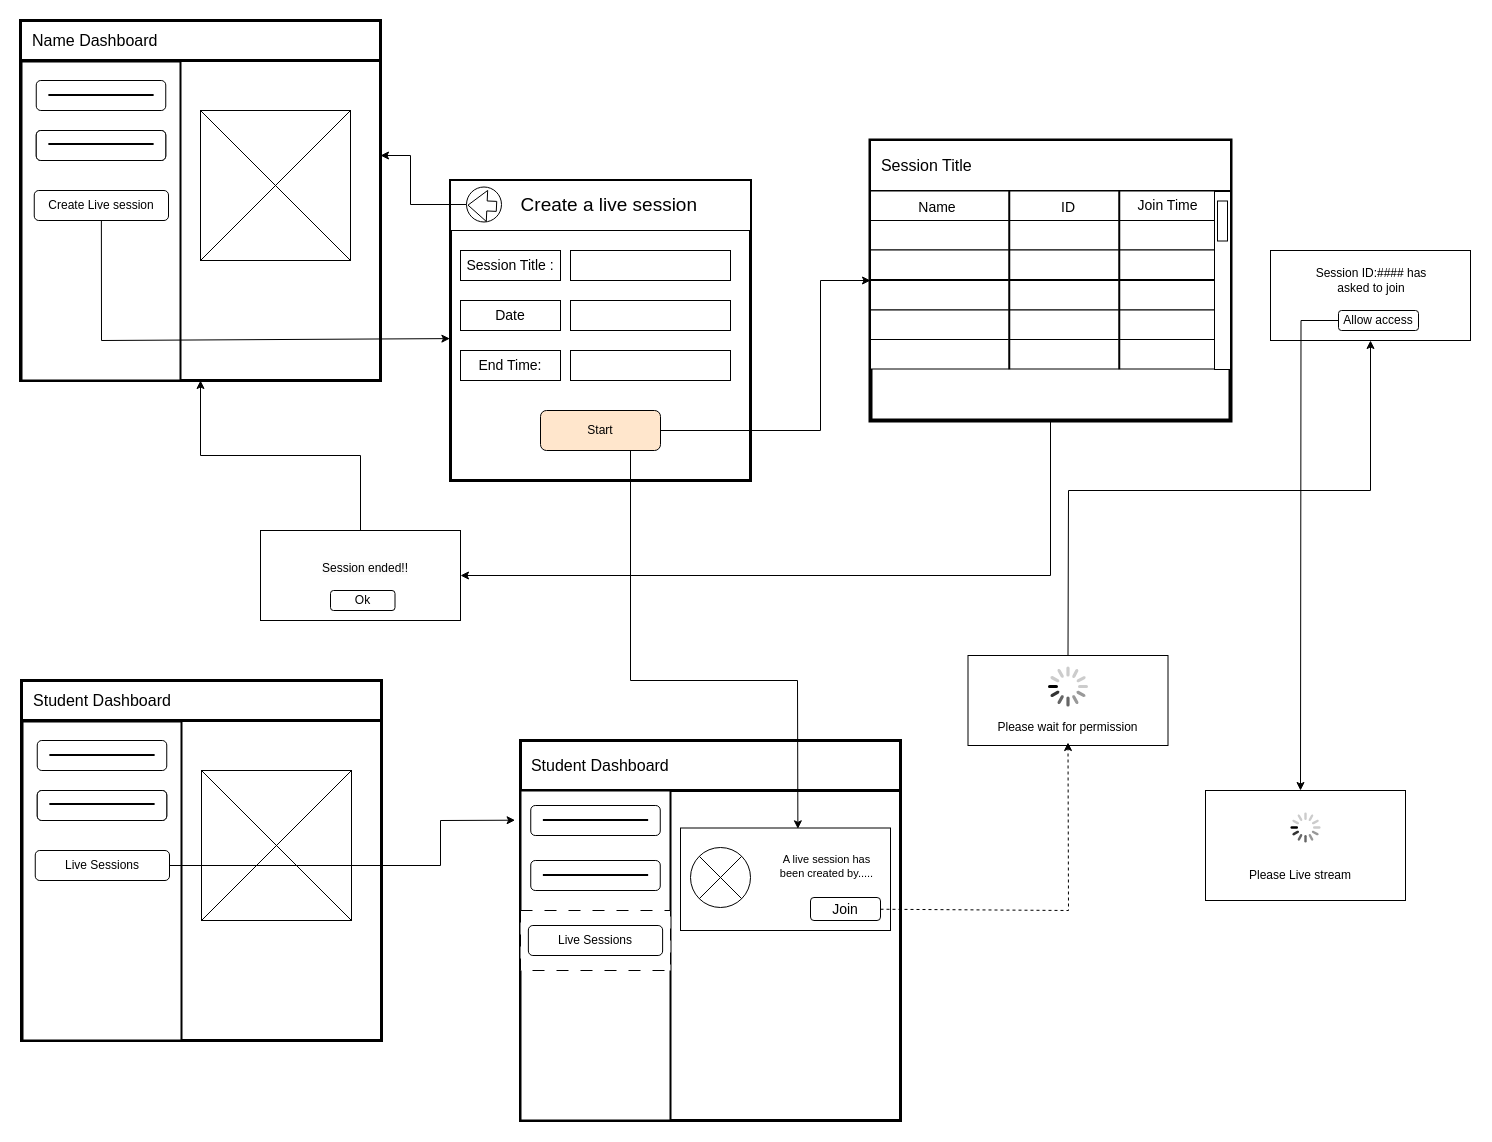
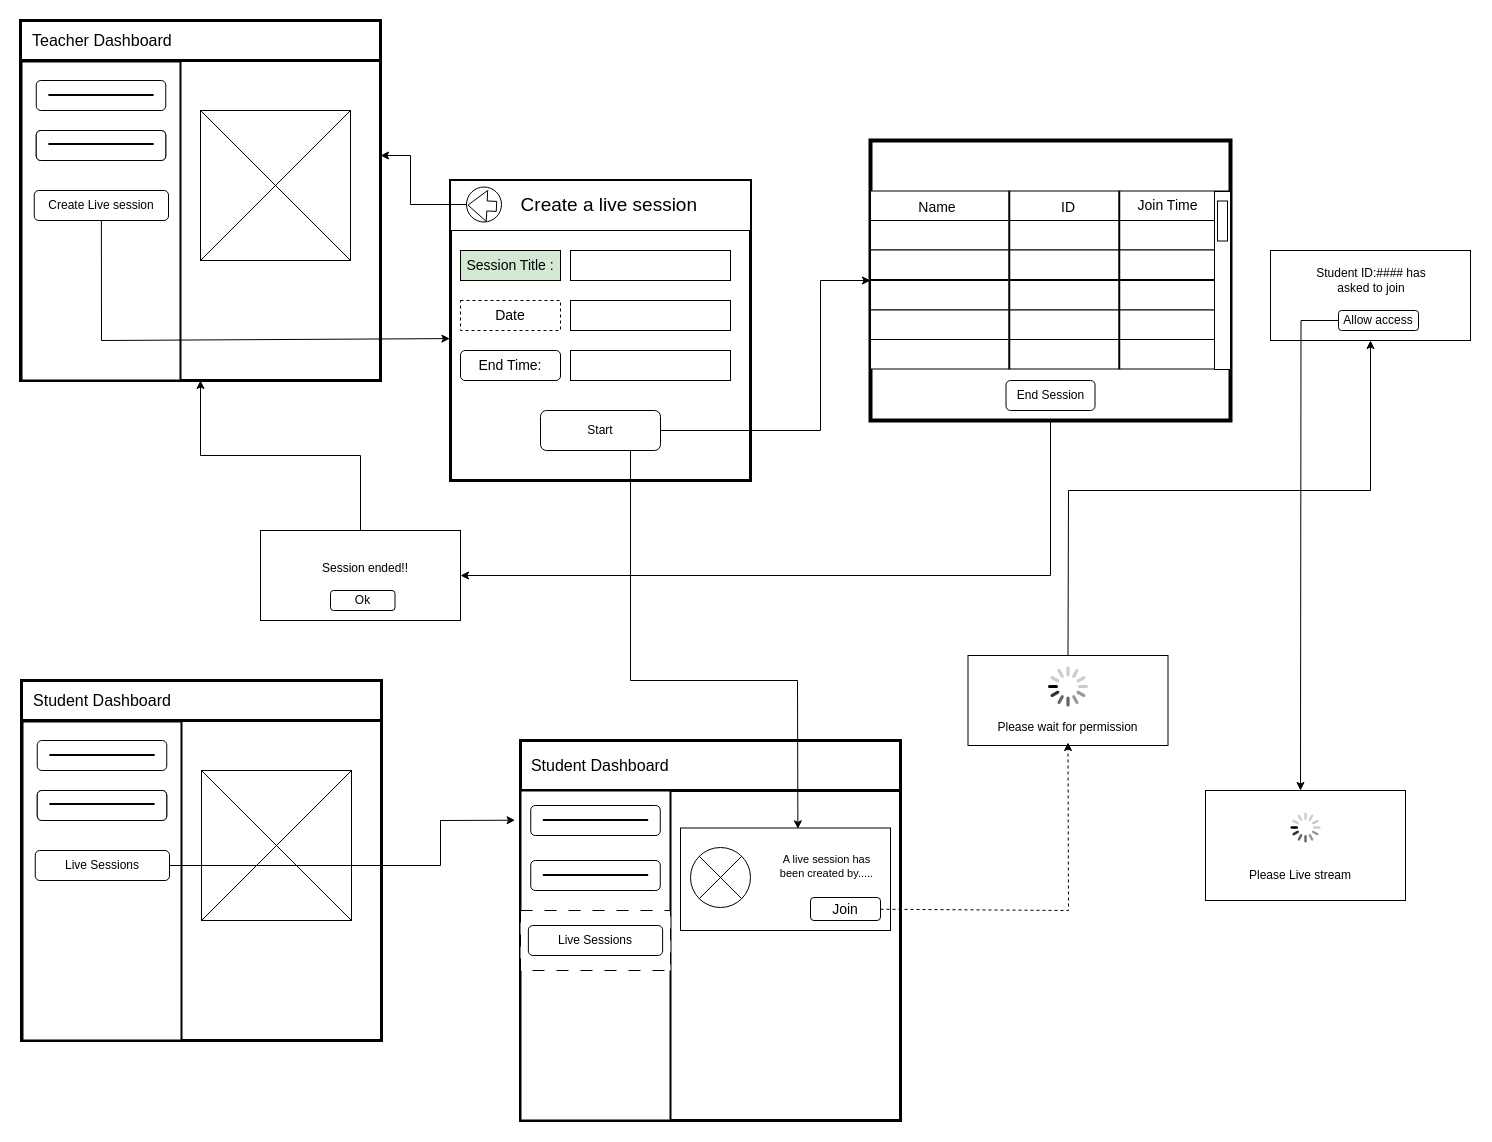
- <mxCell id="4" value="&amp;nbsp; &amp;nbsp;&lt;font style=&quot;font-size: 16px;&quot;&gt;Name&lt;/font&gt;&lt;font style=&quot;font-size: 16px;&quot;&gt;&amp;nbsp;Dashboard&lt;/font&gt;" style="rounded=0;whiteSpace=wrap;html=1;strokeWidth=3;align=left;" vertex="1" parent="1"><mxGeometry x="20" y="20" width="360" height="40" as="geometry" /></mxCell>
+ <mxCell id="4" value="&amp;nbsp; &amp;nbsp;&lt;font style=&quot;font-size: 16px;&quot;&gt;Teacher&lt;/font&gt;&lt;font style=&quot;font-size: 16px;&quot;&gt;&amp;nbsp;Dashboard&lt;/font&gt;" style="rounded=0;whiteSpace=wrap;html=1;strokeWidth=3;align=left;" vertex="1" parent="1"><mxGeometry x="20" y="20" width="360" height="40" as="geometry" /></mxCell>
- <mxCell id="29" value="&lt;span style=&quot;font-size: 16px;&quot;&gt;&amp;nbsp; Session Title&lt;/span&gt;" style="rounded=0;whiteSpace=wrap;html=1;align=left;" vertex="1" parent="1"><mxGeometry x="870" y="140" width="360" height="50" as="geometry" /></mxCell>
- <mxCell id="18" value="&lt;font style=&quot;font-size: 14px;&quot;&gt;Session Title :&lt;/font&gt;" style="rounded=0;whiteSpace=wrap;html=1;" vertex="1" parent="1"><mxGeometry x="460" y="250" width="100" height="30" as="geometry" /></mxCell>
+ <mxCell id="18" value="&lt;font style=&quot;font-size: 14px;&quot;&gt;Session Title :&lt;/font&gt;" style="rounded=0;whiteSpace=wrap;html=1;fillColor=#d5e8d4;" vertex="1" parent="1"><mxGeometry x="460" y="250" width="100" height="30" as="geometry" /></mxCell>
- <mxCell id="88" value="Session ID:#### has asked to join" style="text;html=1;strokeColor=none;fillColor=none;align=center;verticalAlign=middle;whiteSpace=wrap;rounded=0;" vertex="1" parent="1"><mxGeometry x="1306" y="264.5" width="130" height="30" as="geometry" /></mxCell>
+ <mxCell id="88" value="Student ID:#### has asked to join" style="text;html=1;strokeColor=none;fillColor=none;align=center;verticalAlign=middle;whiteSpace=wrap;rounded=0;" vertex="1" parent="1"><mxGeometry x="1306" y="264.5" width="130" height="30" as="geometry" /></mxCell>
- <mxCell id="20" value="&lt;font style=&quot;font-size: 14px;&quot;&gt;Date&lt;/font&gt;" style="rounded=0;whiteSpace=wrap;html=1;" vertex="1" parent="1"><mxGeometry x="460" y="300" width="100" height="30" as="geometry" /></mxCell>
+ <mxCell id="20" value="&lt;font style=&quot;font-size: 14px;&quot;&gt;Date&lt;/font&gt;" style="rounded=0;whiteSpace=wrap;html=1;dashed=1;" vertex="1" parent="1"><mxGeometry x="460" y="300" width="100" height="30" as="geometry" /></mxCell>
- <mxCell id="21" value="&lt;font style=&quot;font-size: 14px;&quot;&gt;End Time:&lt;/font&gt;" style="rounded=0;whiteSpace=wrap;html=1;" vertex="1" parent="1"><mxGeometry x="460" y="350" width="100" height="30" as="geometry" /></mxCell>
+ <mxCell id="21" value="&lt;font style=&quot;font-size: 14px;&quot;&gt;End Time:&lt;/font&gt;" style="whiteSpace=wrap;html=1;rounded=1;" vertex="1" parent="1"><mxGeometry x="460" y="350" width="100" height="30" as="geometry" /></mxCell>
+ <mxCell id="43" value="End Session" style="rounded=1;whiteSpace=wrap;html=1;" vertex="1" parent="1"><mxGeometry x="1005.5" y="380" width="89" height="30" as="geometry" /></mxCell>
- <mxCell id="25" value="Start" style="rounded=1;whiteSpace=wrap;html=1;fillColor=#ffe6cc;" vertex="1" parent="1"><mxGeometry x="540" y="410" width="120" height="40" as="geometry" /></mxCell>
+ <mxCell id="25" value="Start" style="rounded=1;whiteSpace=wrap;html=1;" vertex="1" parent="1"><mxGeometry x="540" y="410" width="120" height="40" as="geometry" /></mxCell>
